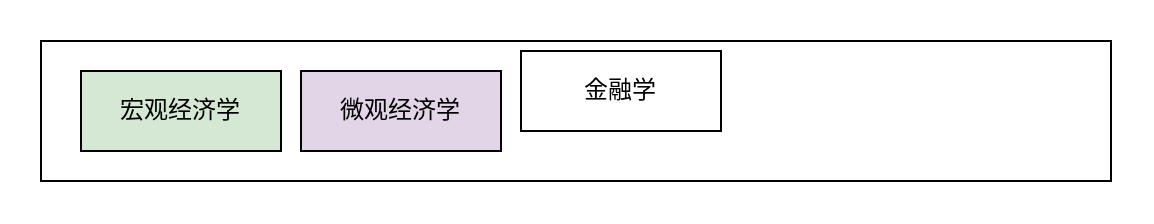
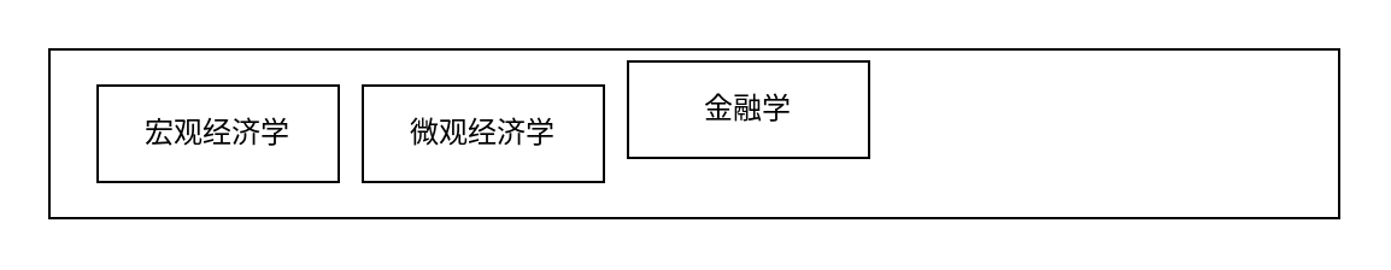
- <mxCell id="3" value="宏观经济学" style="rounded=0;whiteSpace=wrap;html=1;fillColor=#d5e8d4;" vertex="1" parent="1"><mxGeometry x="40" y="35" width="100" height="40" as="geometry" /></mxCell>
+ <mxCell id="3" value="宏观经济学" style="rounded=0;whiteSpace=wrap;html=1;" vertex="1" parent="1"><mxGeometry x="40" y="35" width="100" height="40" as="geometry" /></mxCell>
- <mxCell id="4" value="微观经济学" style="rounded=0;whiteSpace=wrap;html=1;fillColor=#e1d5e7;" vertex="1" parent="1"><mxGeometry x="150" y="35" width="100" height="40" as="geometry" /></mxCell>
+ <mxCell id="4" value="微观经济学" style="rounded=0;whiteSpace=wrap;html=1;" vertex="1" parent="1"><mxGeometry x="150" y="35" width="100" height="40" as="geometry" /></mxCell>
